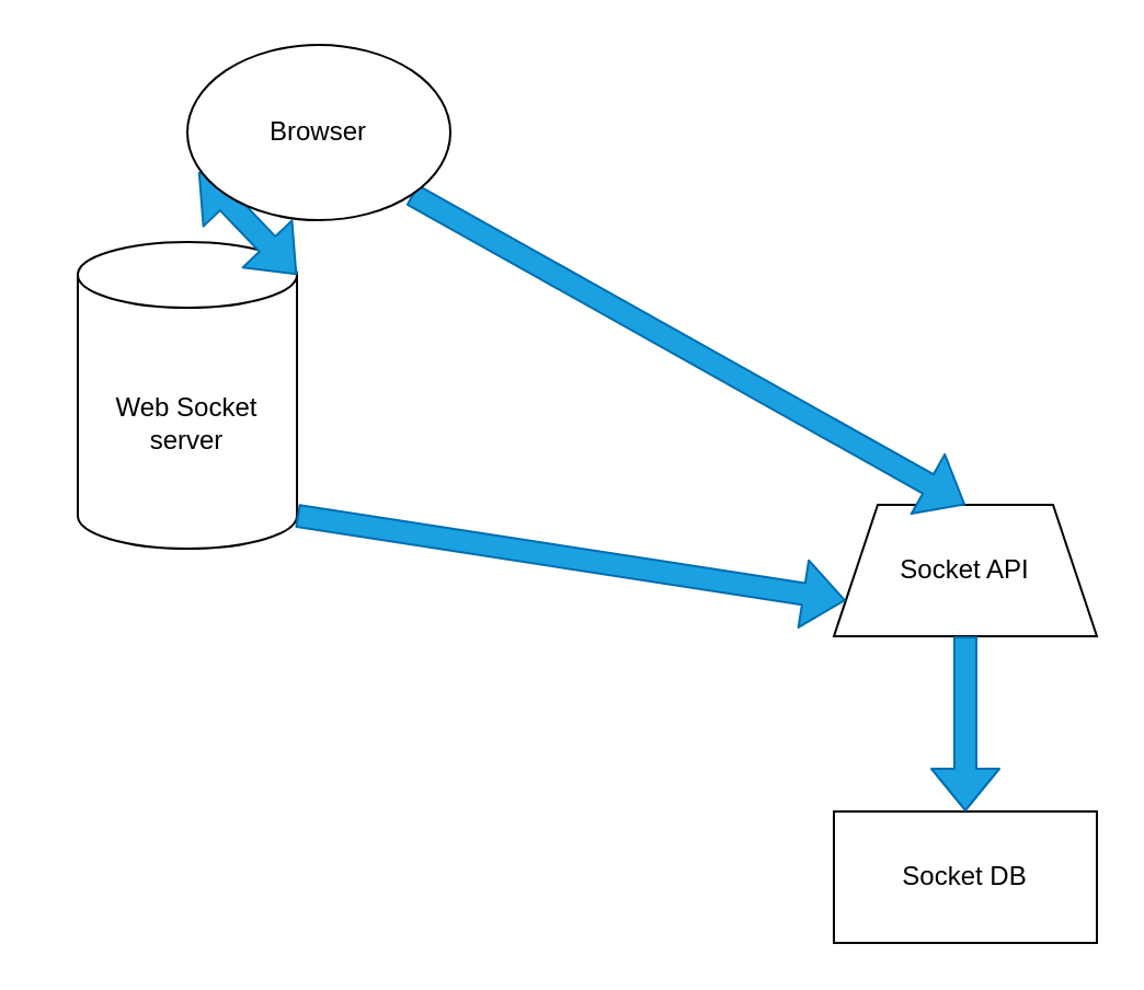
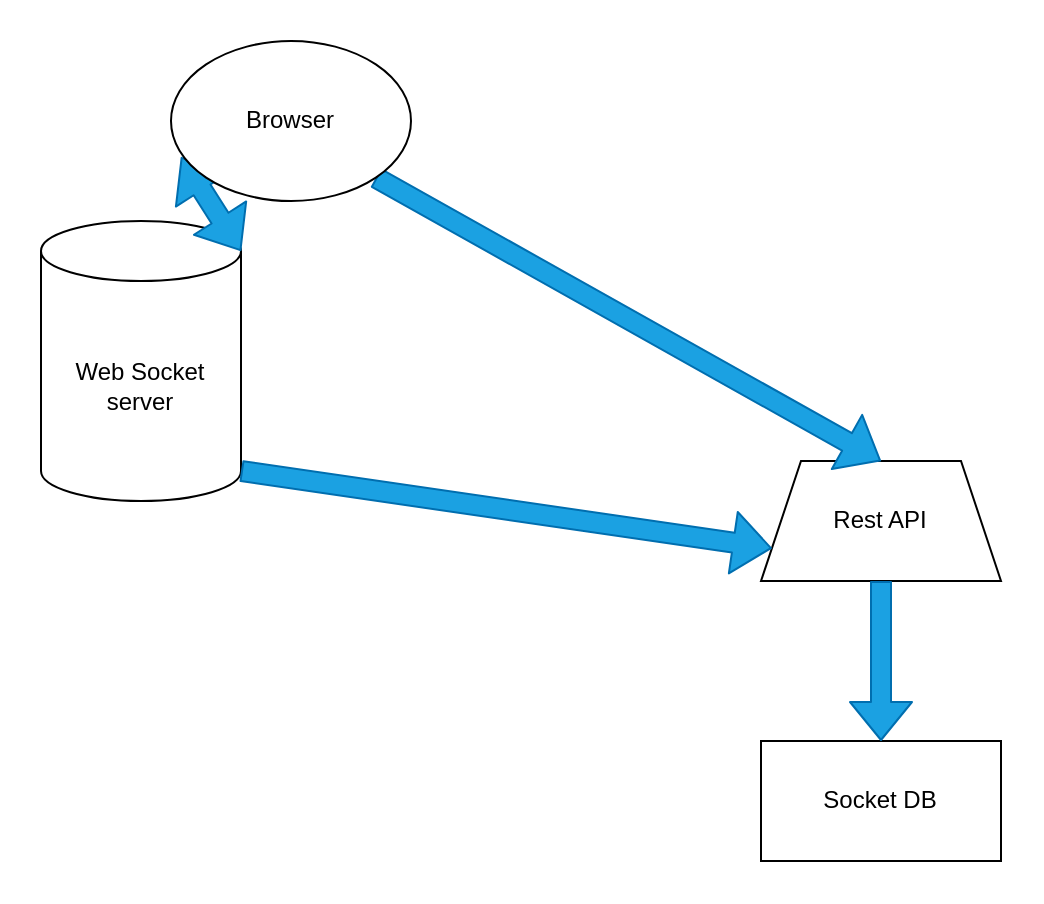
- <mxCell id="2" value="Web Socket server" style="shape=cylinder3;whiteSpace=wrap;html=1;boundedLbl=1;backgroundOutline=1;size=15;" parent="1" vertex="1"><mxGeometry x="35" y="110" width="100" height="140" as="geometry" /></mxCell>
+ <mxCell id="2" value="Web Socket server" style="shape=cylinder3;whiteSpace=wrap;html=1;boundedLbl=1;backgroundOutline=1;size=15;" parent="1" vertex="1"><mxGeometry x="20" y="110" width="100" height="140" as="geometry" /></mxCell>
- <mxCell id="4" value="Socket API" style="shape=trapezoid;perimeter=trapezoidPerimeter;whiteSpace=wrap;html=1;fixedSize=1;" parent="1" vertex="1"><mxGeometry x="380" y="230" width="120" height="60" as="geometry" /></mxCell>
+ <mxCell id="4" value="Rest API" style="shape=trapezoid;perimeter=trapezoidPerimeter;whiteSpace=wrap;html=1;fixedSize=1;" parent="1" vertex="1"><mxGeometry x="380" y="230" width="120" height="60" as="geometry" /></mxCell>
